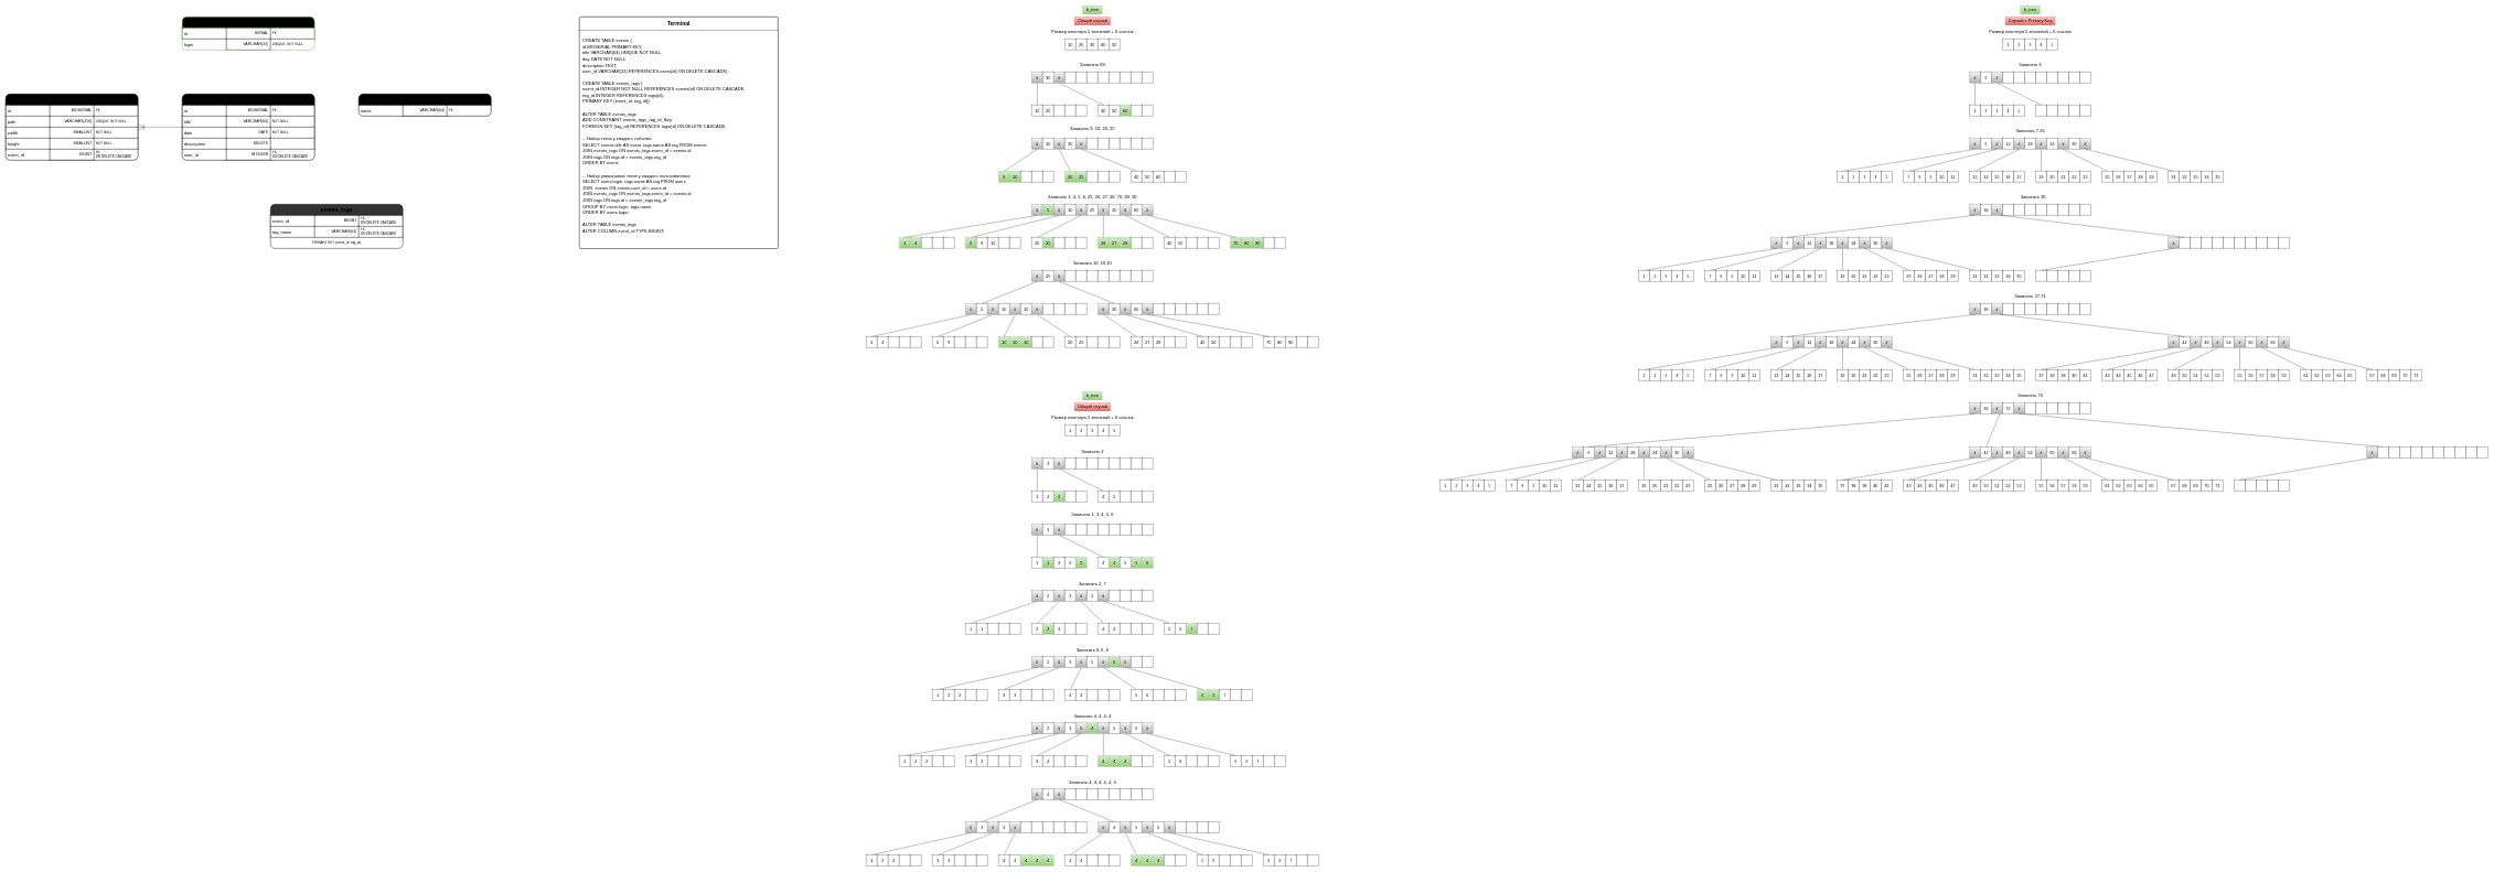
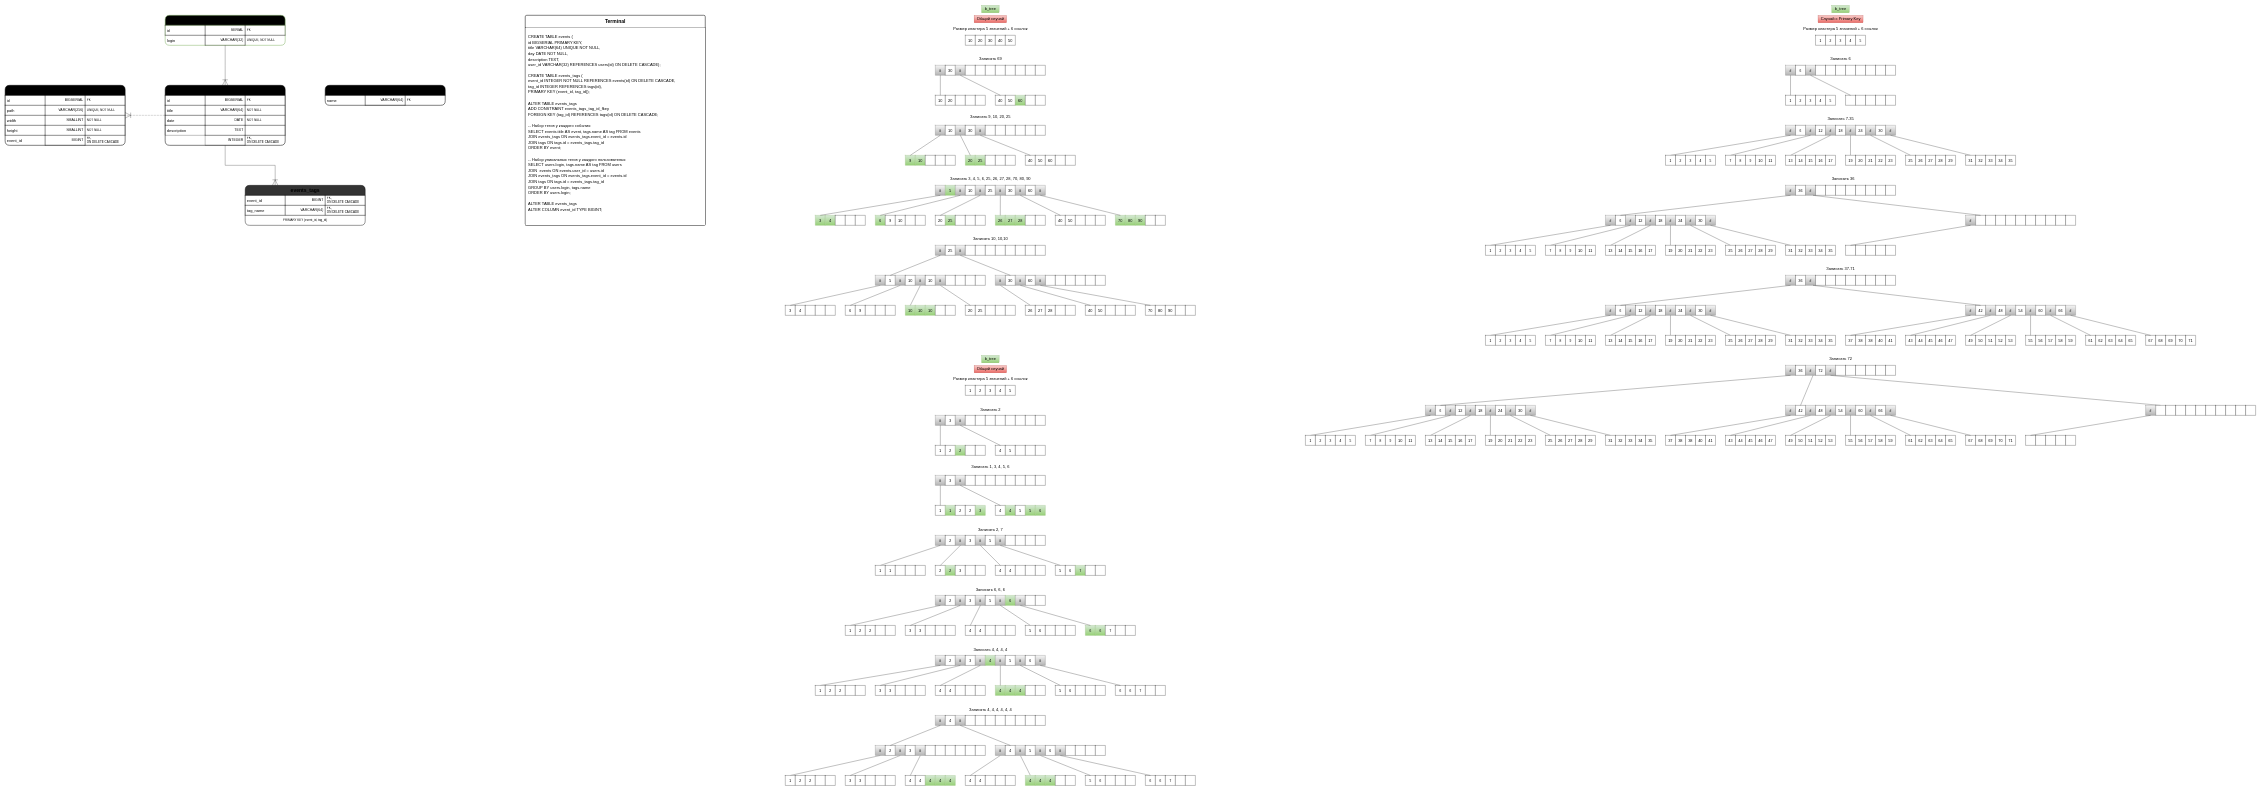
+ <mxCell id="56" value="" style="edgeStyle=elbowEdgeStyle;fontSize=12;html=1;endArrow=ERoneToMany;rounded=0;elbow=vertical;entryX=0.5;entryY=0;entryDx=0;entryDy=0;exitX=0.5;exitY=1;exitDx=0;exitDy=0;endSize=20;" parent="1" source="2" target="9" edge="1"><mxGeometry width="100" height="100" relative="1" as="geometry"><mxPoint x="900" y="200" as="sourcePoint" /><mxPoint x="910" y="300" as="targetPoint" /></mxGeometry></mxCell>
- <mxCell id="57" value="" style="edgeStyle=elbowEdgeStyle;fontSize=12;html=1;endArrow=ERoneToMany;rounded=0;strokeWidth=1;endSize=20;exitX=0;exitY=0.5;exitDx=0;exitDy=0;entryX=1;entryY=0.5;entryDx=0;entryDy=0;" parent="1" source="9" target="40" edge="1"><mxGeometry width="100" height="100" relative="1" as="geometry"><mxPoint x="660" y="390" as="sourcePoint" /><mxPoint x="510" y="380" as="targetPoint" /></mxGeometry></mxCell>
+ <mxCell id="57" value="" style="edgeStyle=elbowEdgeStyle;fontSize=12;html=1;endArrow=ERoneToMany;rounded=0;strokeWidth=1;endSize=20;exitX=0;exitY=0.5;exitDx=0;exitDy=0;entryX=1;entryY=0.5;entryDx=0;entryDy=0;dashed=1;" parent="1" source="9" target="40" edge="1"><mxGeometry width="100" height="100" relative="1" as="geometry"><mxPoint x="660" y="390" as="sourcePoint" /><mxPoint x="510" y="380" as="targetPoint" /></mxGeometry></mxCell>
- <mxCell id="19" value="DELETE" style="shape=partialRectangle;connectable=0;fillColor=none;top=1;left=1;bottom=1;right=1;align=right;spacingLeft=5;fontStyle=0;overflow=hidden;html=1;whiteSpace=wrap;spacingRight=5;fontSize=14;strokeColor=default;verticalAlign=middle;fontFamily=Helvetica;fontColor=default;" parent="9" vertex="1"><mxGeometry x="160" y="160" width="160" height="40" as="geometry"><mxRectangle width="180" height="30" as="alternateBounds" /></mxGeometry></mxCell>
+ <mxCell id="19" value="TEXT" style="shape=partialRectangle;connectable=0;fillColor=none;top=1;left=1;bottom=1;right=1;align=right;spacingLeft=5;fontStyle=0;overflow=hidden;html=1;whiteSpace=wrap;spacingRight=5;fontSize=14;strokeColor=default;verticalAlign=middle;fontFamily=Helvetica;fontColor=default;" parent="9" vertex="1"><mxGeometry x="160" y="160" width="160" height="40" as="geometry"><mxRectangle width="180" height="30" as="alternateBounds" /></mxGeometry></mxCell>
- <mxCell id="23" value="user_id" style="shape=partialRectangle;connectable=0;fillColor=none;top=1;left=0;bottom=0;right=1;align=left;spacingLeft=5;fontStyle=0;overflow=hidden;html=1;whiteSpace=wrap;spacingRight=5;fontSize=16;strokeColor=default;verticalAlign=middle;fontFamily=Helvetica;fontColor=default;" parent="9" vertex="1"><mxGeometry y="200" width="160" height="40" as="geometry"><mxRectangle width="180" height="30" as="alternateBounds" /></mxGeometry></mxCell>
+ <mxCell id="37" value="" style="edgeStyle=elbowEdgeStyle;fontSize=12;html=1;endArrow=ERoneToMany;rounded=0;exitX=0.5;exitY=1;exitDx=0;exitDy=0;strokeWidth=1;endSize=20;entryX=0.25;entryY=0;entryDx=0;entryDy=0;elbow=vertical;" parent="1" source="9" target="29" edge="1"><mxGeometry width="100" height="100" relative="1" as="geometry"><mxPoint x="970" y="650" as="sourcePoint" /><mxPoint x="970" y="720" as="targetPoint" /></mxGeometry></mxCell>
